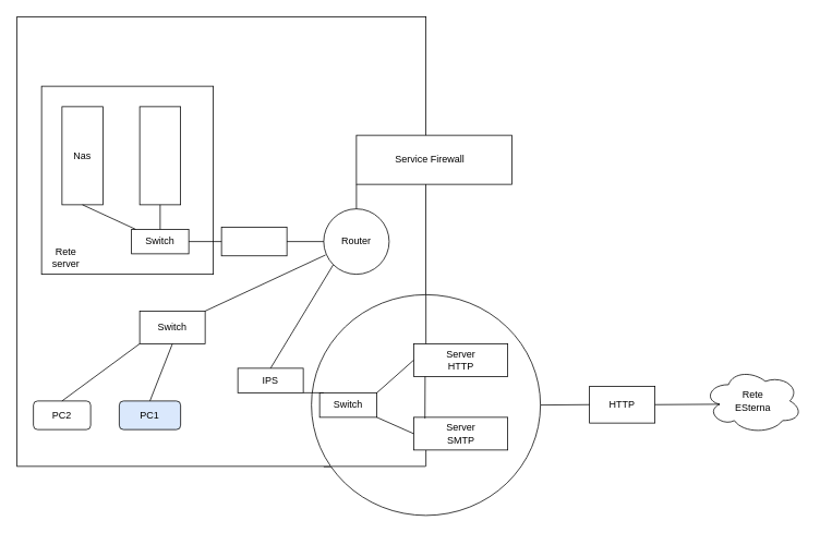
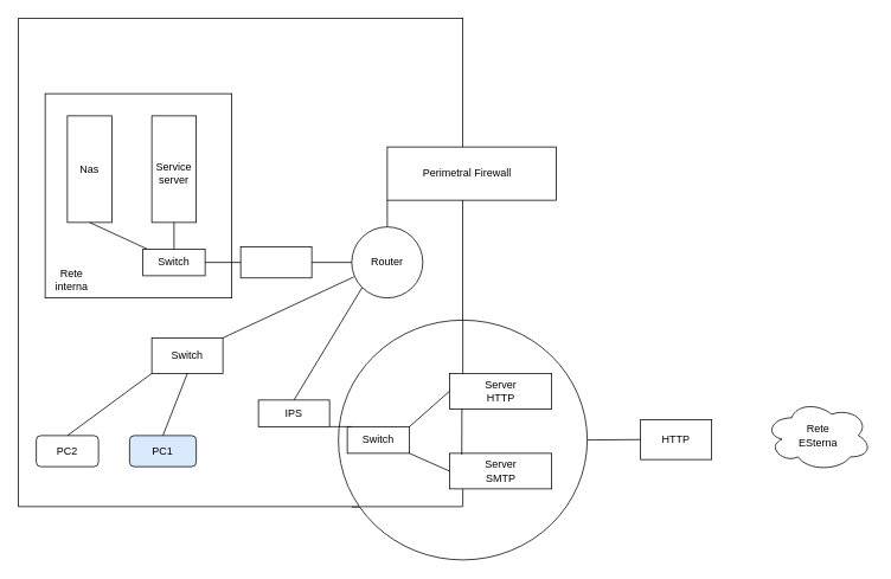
+ <mxCell id="21" value="Service server" style="text;html=1;strokeColor=none;fillColor=none;align=center;verticalAlign=middle;whiteSpace=wrap;rounded=0;" vertex="1" parent="1"><mxGeometry x="165" y="180" width="60" height="30" as="geometry" /></mxCell>
- <mxCell id="10" value="Service Firewall" style="text;html=1;strokeColor=none;fillColor=none;align=center;verticalAlign=middle;whiteSpace=wrap;rounded=0;" vertex="1" parent="1"><mxGeometry x="465" y="180" width="120" height="30" as="geometry" /></mxCell>
+ <mxCell id="10" value="Perimetral Firewall" style="text;html=1;strokeColor=none;fillColor=none;align=center;verticalAlign=middle;whiteSpace=wrap;rounded=0;" vertex="1" parent="1"><mxGeometry x="465" y="180" width="120" height="30" as="geometry" /></mxCell>
- <mxCell id="19" value="Rete server" style="text;html=1;strokeColor=none;fillColor=none;align=center;verticalAlign=middle;whiteSpace=wrap;rounded=0;" vertex="1" parent="1"><mxGeometry x="50" y="300" width="60" height="30" as="geometry" /></mxCell>
+ <mxCell id="19" value="Rete interna" style="text;html=1;strokeColor=none;fillColor=none;align=center;verticalAlign=middle;whiteSpace=wrap;rounded=0;" vertex="1" parent="1"><mxGeometry x="50" y="300" width="60" height="30" as="geometry" /></mxCell>
- <mxCell id="42" value="" style="endArrow=none;html=1;rounded=0;entryX=0.16;entryY=0.55;entryDx=0;entryDy=0;entryPerimeter=0;exitX=1;exitY=0.5;exitDx=0;exitDy=0;" edge="1" parent="1" source="40" target="41"><mxGeometry width="50" height="50" relative="1" as="geometry"><mxPoint x="480" y="340" as="sourcePoint" /><mxPoint x="530" y="290" as="targetPoint" /></mxGeometry></mxCell>
